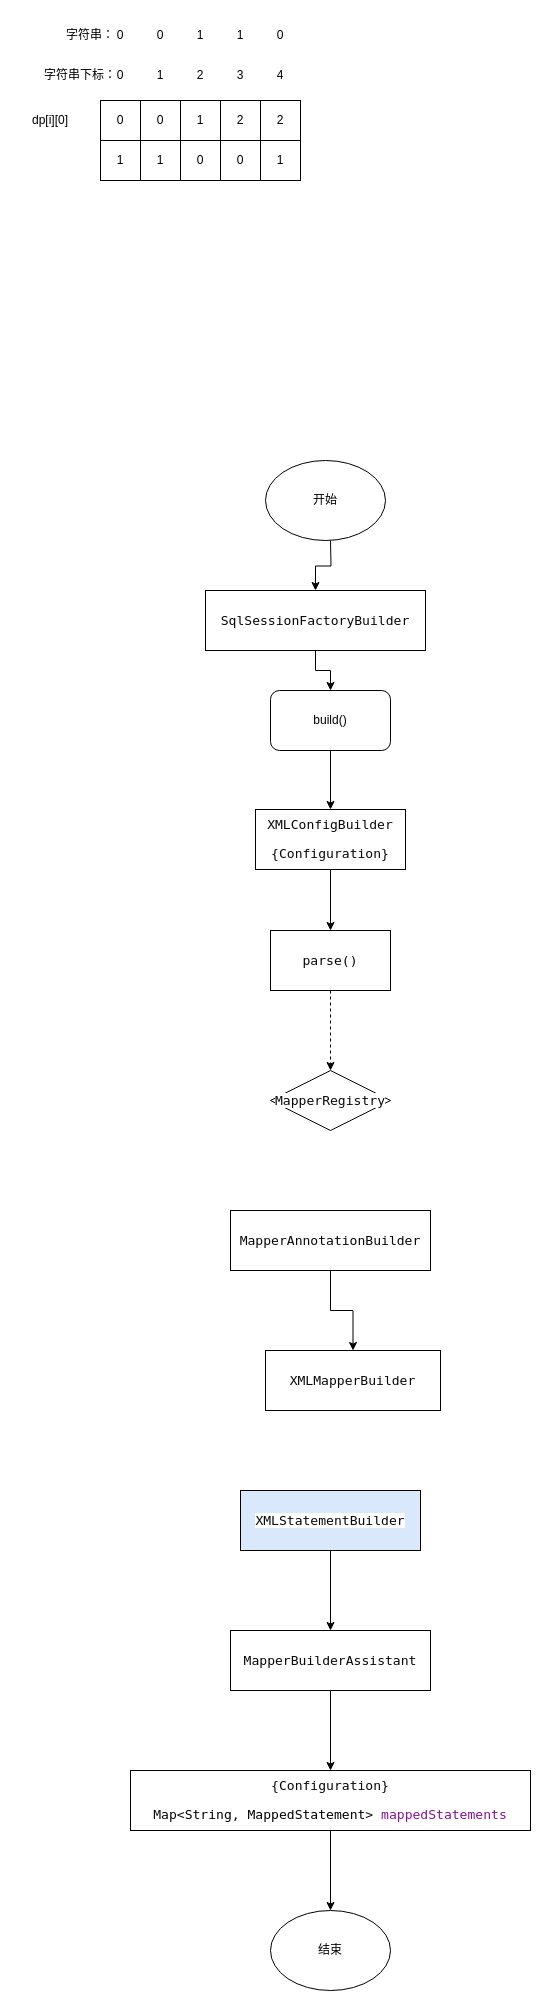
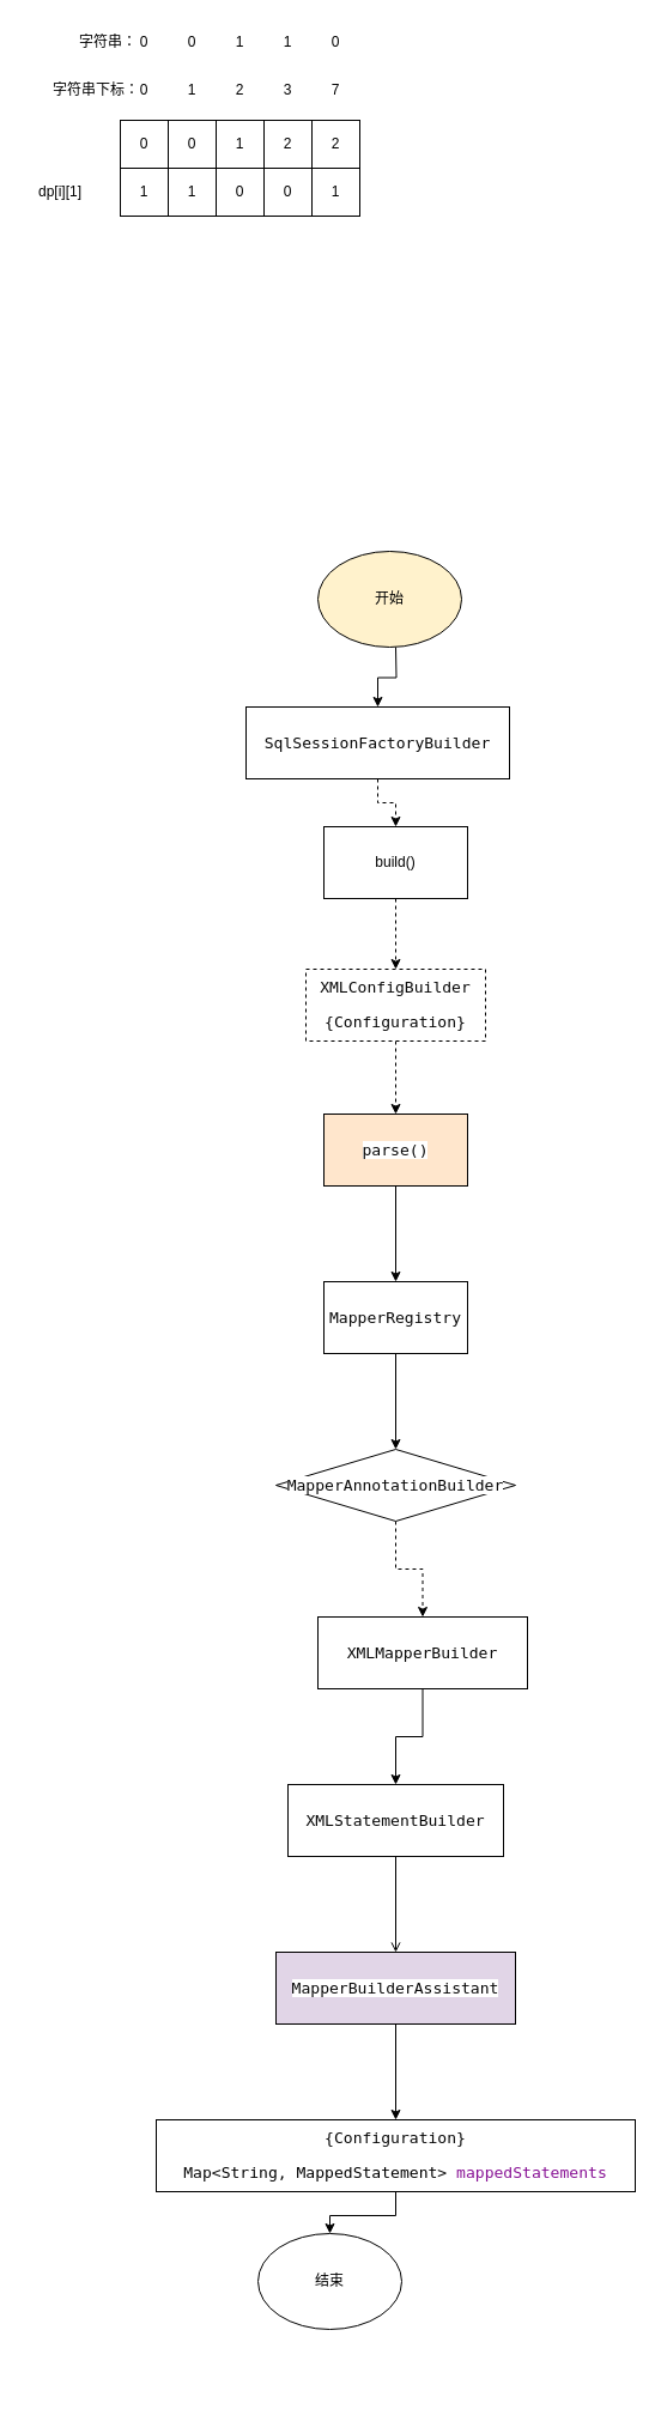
- <mxCell id="16" value="4" style="text;html=1;strokeColor=none;fillColor=none;align=center;verticalAlign=middle;whiteSpace=wrap;rounded=0;" parent="1" vertex="1"><mxGeometry x="250" y="60" width="60" height="30" as="geometry" /></mxCell>
+ <mxCell id="16" value="7" style="text;html=1;strokeColor=none;fillColor=none;align=center;verticalAlign=middle;whiteSpace=wrap;rounded=0;" parent="1" vertex="1"><mxGeometry x="250" y="60" width="60" height="30" as="geometry" /></mxCell>
- <mxCell id="9" value="dp[i][0]" style="text;html=1;strokeColor=none;fillColor=none;align=center;verticalAlign=middle;whiteSpace=wrap;rounded=0;" parent="1" vertex="1"><mxGeometry x="20" y="105" width="60" height="30" as="geometry" /></mxCell>
+ <mxCell id="18" value="dp[i][1]" style="text;html=1;strokeColor=none;fillColor=none;align=center;verticalAlign=middle;whiteSpace=wrap;rounded=0;" parent="1" vertex="1"><mxGeometry x="20" y="145" width="60" height="30" as="geometry" /></mxCell>
- <mxCell id="43" value="开始" style="ellipse;whiteSpace=wrap;html=1;" vertex="1" parent="1"><mxGeometry x="265" y="460" width="120" height="80" as="geometry" /></mxCell>
+ <mxCell id="43" value="开始" style="ellipse;whiteSpace=wrap;html=1;fillColor=#fff2cc;" vertex="1" parent="1"><mxGeometry x="265" y="460" width="120" height="80" as="geometry" /></mxCell>
- <mxCell id="27" value="" style="edgeStyle=orthogonalEdgeStyle;rounded=0;orthogonalLoop=1;jettySize=auto;html=1;" edge="1" parent="1" source="28" target="30"><mxGeometry relative="1" as="geometry" /></mxCell>
+ <mxCell id="27" value="" style="edgeStyle=orthogonalEdgeStyle;rounded=0;orthogonalLoop=1;jettySize=auto;html=1;dashed=1;" edge="1" parent="1" source="28" target="30"><mxGeometry relative="1" as="geometry" /></mxCell>
- <mxCell id="30" value="build()" style="whiteSpace=wrap;html=1;rounded=1;" vertex="1" parent="1"><mxGeometry x="270" y="690" width="120" height="60" as="geometry" /></mxCell>
+ <mxCell id="30" value="build()" style="whiteSpace=wrap;html=1;" vertex="1" parent="1"><mxGeometry x="270" y="690" width="120" height="60" as="geometry" /></mxCell>
- <mxCell id="29" value="" style="edgeStyle=orthogonalEdgeStyle;rounded=0;orthogonalLoop=1;jettySize=auto;html=1;" edge="1" parent="1" source="30" target="32"><mxGeometry relative="1" as="geometry" /></mxCell>
+ <mxCell id="29" value="" style="edgeStyle=orthogonalEdgeStyle;rounded=0;orthogonalLoop=1;jettySize=auto;html=1;dashed=1;" edge="1" parent="1" source="30" target="32"><mxGeometry relative="1" as="geometry" /></mxCell>
- <mxCell id="32" value="&lt;div style=&quot;background-color:#ffffff;color:#080808&quot;&gt;&lt;pre style=&quot;font-family:'JetBrains Mono',monospace;font-size:9.8pt;&quot;&gt;XMLConfigBuilder&lt;/pre&gt;&lt;pre style=&quot;font-family:'JetBrains Mono',monospace;font-size:9.8pt;&quot;&gt;{Configuration}&lt;/pre&gt;&lt;/div&gt;" style="whiteSpace=wrap;html=1;" vertex="1" parent="1"><mxGeometry x="255" y="809" width="150" height="60" as="geometry" /></mxCell>
+ <mxCell id="32" value="&lt;div style=&quot;background-color:#ffffff;color:#080808&quot;&gt;&lt;pre style=&quot;font-family:'JetBrains Mono',monospace;font-size:9.8pt;&quot;&gt;XMLConfigBuilder&lt;/pre&gt;&lt;pre style=&quot;font-family:'JetBrains Mono',monospace;font-size:9.8pt;&quot;&gt;{Configuration}&lt;/pre&gt;&lt;/div&gt;" style="whiteSpace=wrap;html=1;dashed=1;" vertex="1" parent="1"><mxGeometry x="255" y="809" width="150" height="60" as="geometry" /></mxCell>
- <mxCell id="31" value="" style="edgeStyle=orthogonalEdgeStyle;rounded=0;orthogonalLoop=1;jettySize=auto;html=1;" edge="1" parent="1" source="32" target="34"><mxGeometry relative="1" as="geometry" /></mxCell>
+ <mxCell id="31" value="" style="edgeStyle=orthogonalEdgeStyle;rounded=0;orthogonalLoop=1;jettySize=auto;html=1;dashed=1;" edge="1" parent="1" source="32" target="34"><mxGeometry relative="1" as="geometry" /></mxCell>
- <mxCell id="34" value="&lt;div style=&quot;background-color:#ffffff;color:#080808&quot;&gt;&lt;pre style=&quot;font-family:'JetBrains Mono',monospace;font-size:9.8pt;&quot;&gt;parse()&lt;/pre&gt;&lt;/div&gt;" style="whiteSpace=wrap;html=1;" vertex="1" parent="1"><mxGeometry x="270" y="930" width="120" height="60" as="geometry" /></mxCell>
+ <mxCell id="34" value="&lt;div style=&quot;background-color:#ffffff;color:#080808&quot;&gt;&lt;pre style=&quot;font-family:'JetBrains Mono',monospace;font-size:9.8pt;&quot;&gt;parse()&lt;/pre&gt;&lt;/div&gt;" style="whiteSpace=wrap;html=1;fillColor=#ffe6cc;" vertex="1" parent="1"><mxGeometry x="270" y="930" width="120" height="60" as="geometry" /></mxCell>
- <mxCell id="33" value="" style="edgeStyle=orthogonalEdgeStyle;rounded=0;orthogonalLoop=1;jettySize=auto;html=1;dashed=1;" edge="1" parent="1" source="34" target="36"><mxGeometry relative="1" as="geometry" /></mxCell>
+ <mxCell id="33" value="" style="edgeStyle=orthogonalEdgeStyle;rounded=0;orthogonalLoop=1;jettySize=auto;html=1;" edge="1" parent="1" source="34" target="36"><mxGeometry relative="1" as="geometry" /></mxCell>
- <mxCell id="36" value="&lt;div style=&quot;background-color:#ffffff;color:#080808&quot;&gt;&lt;pre style=&quot;font-family:'JetBrains Mono',monospace;font-size:9.8pt;&quot;&gt;MapperRegistry&lt;/pre&gt;&lt;/div&gt;" style="rhombus;whiteSpace=wrap;html=1;" vertex="1" parent="1"><mxGeometry x="270" y="1070" width="120" height="60" as="geometry" /></mxCell>
+ <mxCell id="36" value="&lt;div style=&quot;background-color:#ffffff;color:#080808&quot;&gt;&lt;pre style=&quot;font-family:'JetBrains Mono',monospace;font-size:9.8pt;&quot;&gt;MapperRegistry&lt;/pre&gt;&lt;/div&gt;" style="whiteSpace=wrap;html=1;" vertex="1" parent="1"><mxGeometry x="270" y="1070" width="120" height="60" as="geometry" /></mxCell>
+ <mxCell id="35" value="" style="edgeStyle=orthogonalEdgeStyle;rounded=0;orthogonalLoop=1;jettySize=auto;html=1;" edge="1" parent="1" source="36" target="38"><mxGeometry relative="1" as="geometry" /></mxCell>
- <mxCell id="38" value="&lt;div style=&quot;background-color:#ffffff;color:#080808&quot;&gt;&lt;pre style=&quot;font-family:'JetBrains Mono',monospace;font-size:9.8pt;&quot;&gt;MapperAnnotationBuilder&lt;/pre&gt;&lt;/div&gt;" style="whiteSpace=wrap;html=1;" vertex="1" parent="1"><mxGeometry x="230" y="1210" width="200" height="60" as="geometry" /></mxCell>
+ <mxCell id="38" value="&lt;div style=&quot;background-color:#ffffff;color:#080808&quot;&gt;&lt;pre style=&quot;font-family:'JetBrains Mono',monospace;font-size:9.8pt;&quot;&gt;MapperAnnotationBuilder&lt;/pre&gt;&lt;/div&gt;" style="rhombus;whiteSpace=wrap;html=1;" vertex="1" parent="1"><mxGeometry x="230" y="1210" width="200" height="60" as="geometry" /></mxCell>
- <mxCell id="37" value="" style="edgeStyle=orthogonalEdgeStyle;rounded=0;orthogonalLoop=1;jettySize=auto;html=1;" edge="1" parent="1" source="38" target="40"><mxGeometry relative="1" as="geometry" /></mxCell>
+ <mxCell id="37" value="" style="edgeStyle=orthogonalEdgeStyle;rounded=0;orthogonalLoop=1;jettySize=auto;html=1;dashed=1;" edge="1" parent="1" source="38" target="40"><mxGeometry relative="1" as="geometry" /></mxCell>
+ <mxCell id="39" value="" style="edgeStyle=orthogonalEdgeStyle;rounded=0;orthogonalLoop=1;jettySize=auto;html=1;" edge="1" parent="1" source="40" target="42"><mxGeometry relative="1" as="geometry" /></mxCell>
- <mxCell id="42" value="&lt;div style=&quot;background-color:#ffffff;color:#080808&quot;&gt;&lt;pre style=&quot;font-family:'JetBrains Mono',monospace;font-size:9.8pt;&quot;&gt;XMLStatementBuilder&lt;/pre&gt;&lt;/div&gt;" style="whiteSpace=wrap;html=1;fillColor=#dae8fc;" vertex="1" parent="1"><mxGeometry x="240" y="1490" width="180" height="60" as="geometry" /></mxCell>
+ <mxCell id="42" value="&lt;div style=&quot;background-color:#ffffff;color:#080808&quot;&gt;&lt;pre style=&quot;font-family:'JetBrains Mono',monospace;font-size:9.8pt;&quot;&gt;XMLStatementBuilder&lt;/pre&gt;&lt;/div&gt;" style="whiteSpace=wrap;html=1;" vertex="1" parent="1"><mxGeometry x="240" y="1490" width="180" height="60" as="geometry" /></mxCell>
- <mxCell id="41" value="" style="edgeStyle=orthogonalEdgeStyle;rounded=0;orthogonalLoop=1;jettySize=auto;html=1;" edge="1" parent="1" source="42" target="45"><mxGeometry relative="1" as="geometry" /></mxCell>
+ <mxCell id="41" value="" style="edgeStyle=orthogonalEdgeStyle;rounded=0;orthogonalLoop=1;jettySize=auto;html=1;endArrow=open;" edge="1" parent="1" source="42" target="45"><mxGeometry relative="1" as="geometry" /></mxCell>
- <mxCell id="45" value="&lt;div style=&quot;background-color:#ffffff;color:#080808&quot;&gt;&lt;pre style=&quot;font-family:'JetBrains Mono',monospace;font-size:9.8pt;&quot;&gt;MapperBuilderAssistant&lt;/pre&gt;&lt;/div&gt;" style="whiteSpace=wrap;html=1;" vertex="1" parent="1"><mxGeometry x="230" y="1630" width="200" height="60" as="geometry" /></mxCell>
+ <mxCell id="45" value="&lt;div style=&quot;background-color:#ffffff;color:#080808&quot;&gt;&lt;pre style=&quot;font-family:'JetBrains Mono',monospace;font-size:9.8pt;&quot;&gt;MapperBuilderAssistant&lt;/pre&gt;&lt;/div&gt;" style="whiteSpace=wrap;html=1;fillColor=#e1d5e7;" vertex="1" parent="1"><mxGeometry x="230" y="1630" width="200" height="60" as="geometry" /></mxCell>
- <mxCell id="48" value="结束" style="ellipse;whiteSpace=wrap;html=1;" vertex="1" parent="1"><mxGeometry x="270" y="1910" width="120" height="80" as="geometry" /></mxCell>
+ <mxCell id="48" value="结束" style="ellipse;whiteSpace=wrap;html=1;" vertex="1" parent="1"><mxGeometry x="215" y="1865" width="120" height="80" as="geometry" /></mxCell>
